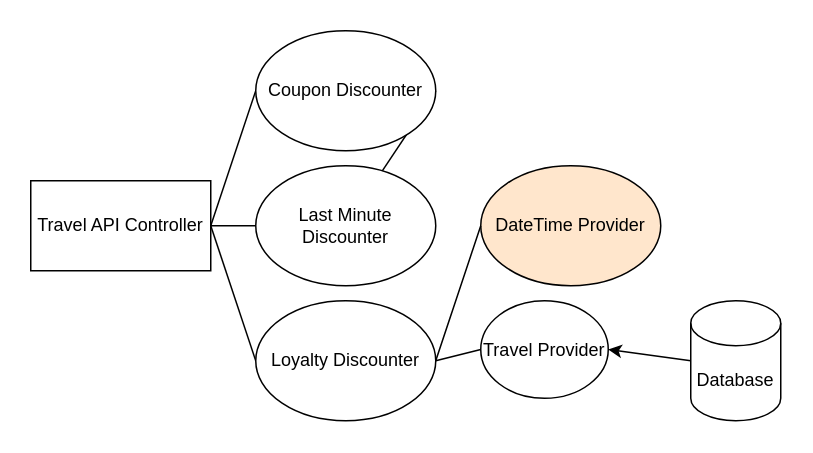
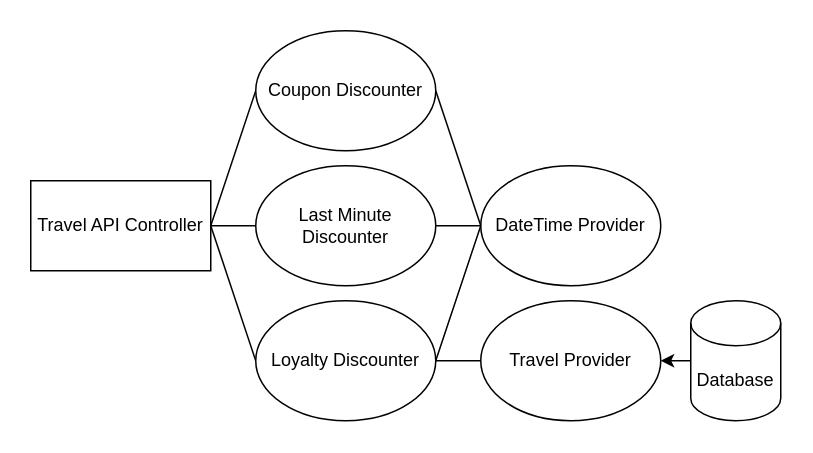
- <mxCell id="13" style="edgeStyle=none;rounded=0;orthogonalLoop=1;jettySize=auto;html=1;exitX=1;exitY=0.5;exitDx=0;exitDy=0;endArrow=none;endFill=0;strokeColor=#000000;" edge="1" parent="1" source="14" target="11"><mxGeometry relative="1" as="geometry" /></mxCell>
+ <mxCell id="13" style="edgeStyle=none;rounded=0;orthogonalLoop=1;jettySize=auto;html=1;exitX=1;exitY=0.5;exitDx=0;exitDy=0;endArrow=none;endFill=0;strokeColor=#000000;entryX=0;entryY=0.5;entryDx=0;entryDy=0;" edge="1" parent="1" source="14" target="5"><mxGeometry relative="1" as="geometry" /></mxCell>
+ <mxCell id="10" style="edgeStyle=none;rounded=0;orthogonalLoop=1;jettySize=auto;html=1;exitX=1;exitY=0.5;exitDx=0;exitDy=0;entryX=0;entryY=0.5;entryDx=0;entryDy=0;endArrow=none;endFill=0;strokeColor=#000000;" edge="1" parent="1" source="11" target="5"><mxGeometry relative="1" as="geometry" /></mxCell>
- <mxCell id="5" value="DateTime Provider" style="ellipse;whiteSpace=wrap;html=1;fillColor=#ffe6cc;" vertex="1" parent="1"><mxGeometry x="320" y="110" width="120" height="80" as="geometry" /></mxCell>
+ <mxCell id="5" value="DateTime Provider" style="ellipse;whiteSpace=wrap;html=1;" vertex="1" parent="1"><mxGeometry x="320" y="110" width="120" height="80" as="geometry" /></mxCell>
- <mxCell id="3" value="Travel Provider" style="ellipse;whiteSpace=wrap;html=1;" vertex="1" parent="1"><mxGeometry x="320" y="200" width="85" height="65" as="geometry" /></mxCell>
+ <mxCell id="3" value="Travel Provider" style="ellipse;whiteSpace=wrap;html=1;" vertex="1" parent="1"><mxGeometry x="320" y="200" width="120" height="80" as="geometry" /></mxCell>
